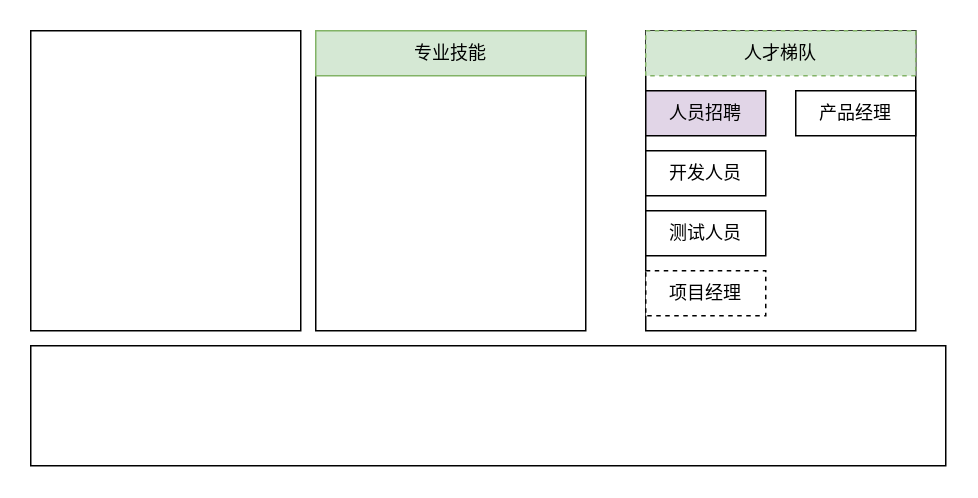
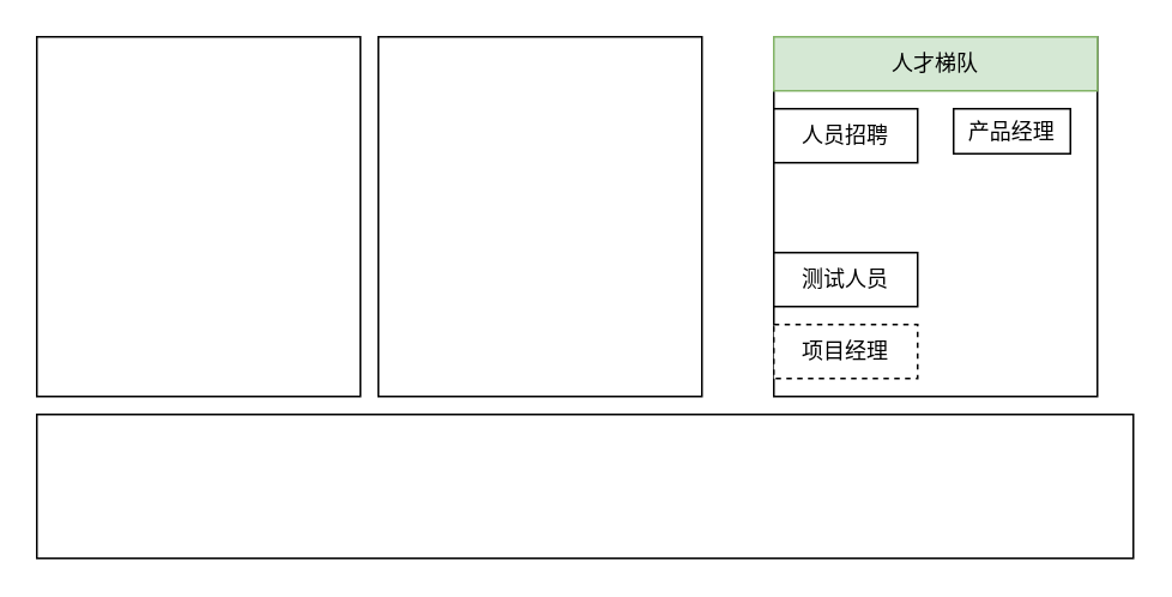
- <mxCell id="6" value="专业技能" style="rounded=0;whiteSpace=wrap;html=1;fillColor=#d5e8d4;strokeColor=#82b366;" vertex="1" parent="1"><mxGeometry x="210" y="20" width="180" height="30" as="geometry" /></mxCell>
- <mxCell id="7" value="人才梯队" style="rounded=0;whiteSpace=wrap;html=1;fillColor=#d5e8d4;strokeColor=#82b366;dashed=1;" vertex="1" parent="1"><mxGeometry x="430" y="20" width="180" height="30" as="geometry" /></mxCell>
+ <mxCell id="7" value="人才梯队" style="rounded=0;whiteSpace=wrap;html=1;fillColor=#d5e8d4;strokeColor=#82b366;" vertex="1" parent="1"><mxGeometry x="430" y="20" width="180" height="30" as="geometry" /></mxCell>
- <mxCell id="8" value="人员招聘" style="rounded=0;whiteSpace=wrap;html=1;fillColor=#e1d5e7;" vertex="1" parent="1"><mxGeometry x="430" y="60" width="80" height="30" as="geometry" /></mxCell>
+ <mxCell id="8" value="人员招聘" style="rounded=0;whiteSpace=wrap;html=1;" vertex="1" parent="1"><mxGeometry x="430" y="60" width="80" height="30" as="geometry" /></mxCell>
- <mxCell id="12" value="产品经理" style="rounded=0;whiteSpace=wrap;html=1;" vertex="1" parent="1"><mxGeometry x="530" y="60" width="80" height="30" as="geometry" /></mxCell>
+ <mxCell id="12" value="产品经理" style="rounded=0;whiteSpace=wrap;html=1;" vertex="1" parent="1"><mxGeometry x="530" y="60" width="65" height="25" as="geometry" /></mxCell>
- <mxCell id="10" value="开发人员" style="rounded=0;whiteSpace=wrap;html=1;" vertex="1" parent="1"><mxGeometry x="430" y="100" width="80" height="30" as="geometry" /></mxCell>
